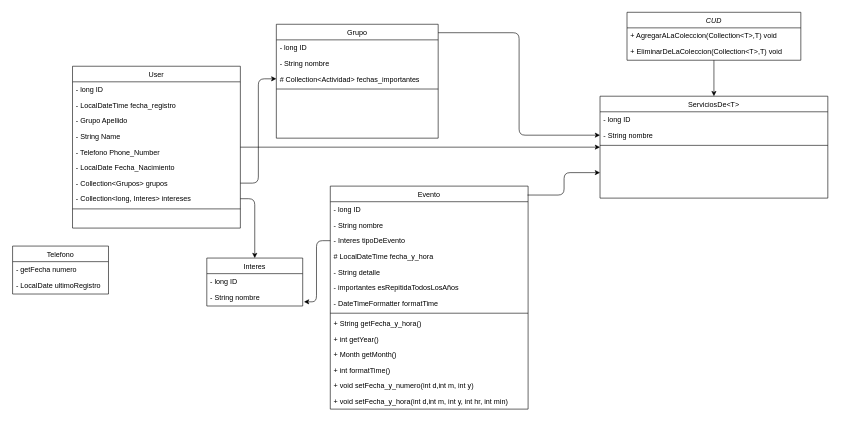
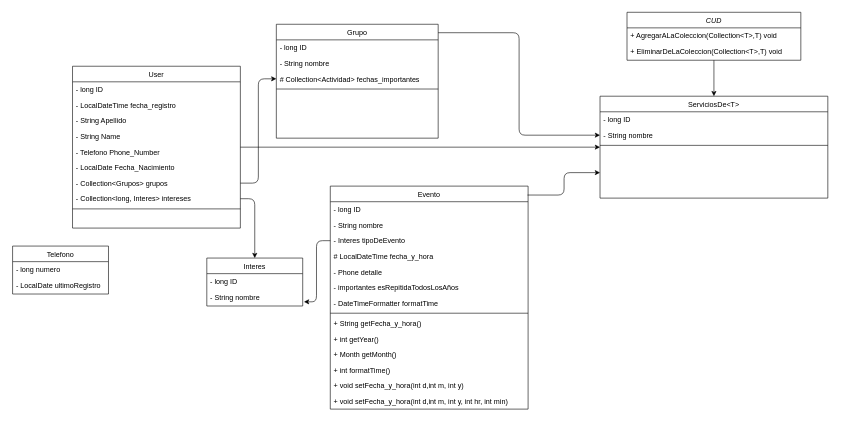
- <mxCell id="5" value="- Grupo Apellido" style="text;align=left;verticalAlign=top;spacingLeft=4;spacingRight=4;overflow=hidden;rotatable=0;points=[[0,0.5],[1,0.5]];portConstraint=eastwest;" vertex="1" parent="2"><mxGeometry y="78" width="280" height="26" as="geometry" /></mxCell>
+ <mxCell id="5" value="- String Apellido" style="text;align=left;verticalAlign=top;spacingLeft=4;spacingRight=4;overflow=hidden;rotatable=0;points=[[0,0.5],[1,0.5]];portConstraint=eastwest;" vertex="1" parent="2"><mxGeometry y="78" width="280" height="26" as="geometry" /></mxCell>
- <mxCell id="44" value="- getFecha numero" style="text;align=left;verticalAlign=top;spacingLeft=4;spacingRight=4;overflow=hidden;rotatable=0;points=[[0,0.5],[1,0.5]];portConstraint=eastwest;" vertex="1" parent="43"><mxGeometry y="26" width="160" height="26" as="geometry" /></mxCell>
+ <mxCell id="44" value="- long numero" style="text;align=left;verticalAlign=top;spacingLeft=4;spacingRight=4;overflow=hidden;rotatable=0;points=[[0,0.5],[1,0.5]];portConstraint=eastwest;" vertex="1" parent="43"><mxGeometry y="26" width="160" height="26" as="geometry" /></mxCell>
- <mxCell id="33" value="- String detalle" style="text;align=left;verticalAlign=top;spacingLeft=4;spacingRight=4;overflow=hidden;rotatable=0;points=[[0,0.5],[1,0.5]];portConstraint=eastwest;rounded=0;shadow=0;html=0;" vertex="1" parent="28"><mxGeometry y="130" width="330" height="26" as="geometry" /></mxCell>
+ <mxCell id="33" value="- Phone detalle" style="text;align=left;verticalAlign=top;spacingLeft=4;spacingRight=4;overflow=hidden;rotatable=0;points=[[0,0.5],[1,0.5]];portConstraint=eastwest;rounded=0;shadow=0;html=0;" vertex="1" parent="28"><mxGeometry y="130" width="330" height="26" as="geometry" /></mxCell>
- <mxCell id="41" value="+ void setFecha_y_numero(int d,int m, int y)" style="text;align=left;verticalAlign=top;spacingLeft=4;spacingRight=4;overflow=hidden;rotatable=0;points=[[0,0.5],[1,0.5]];portConstraint=eastwest;rounded=0;shadow=0;html=0;" vertex="1" parent="28"><mxGeometry y="320" width="330" height="26" as="geometry" /></mxCell>
+ <mxCell id="41" value="+ void setFecha_y_hora(int d,int m, int y)" style="text;align=left;verticalAlign=top;spacingLeft=4;spacingRight=4;overflow=hidden;rotatable=0;points=[[0,0.5],[1,0.5]];portConstraint=eastwest;rounded=0;shadow=0;html=0;" vertex="1" parent="28"><mxGeometry y="320" width="330" height="26" as="geometry" /></mxCell>
